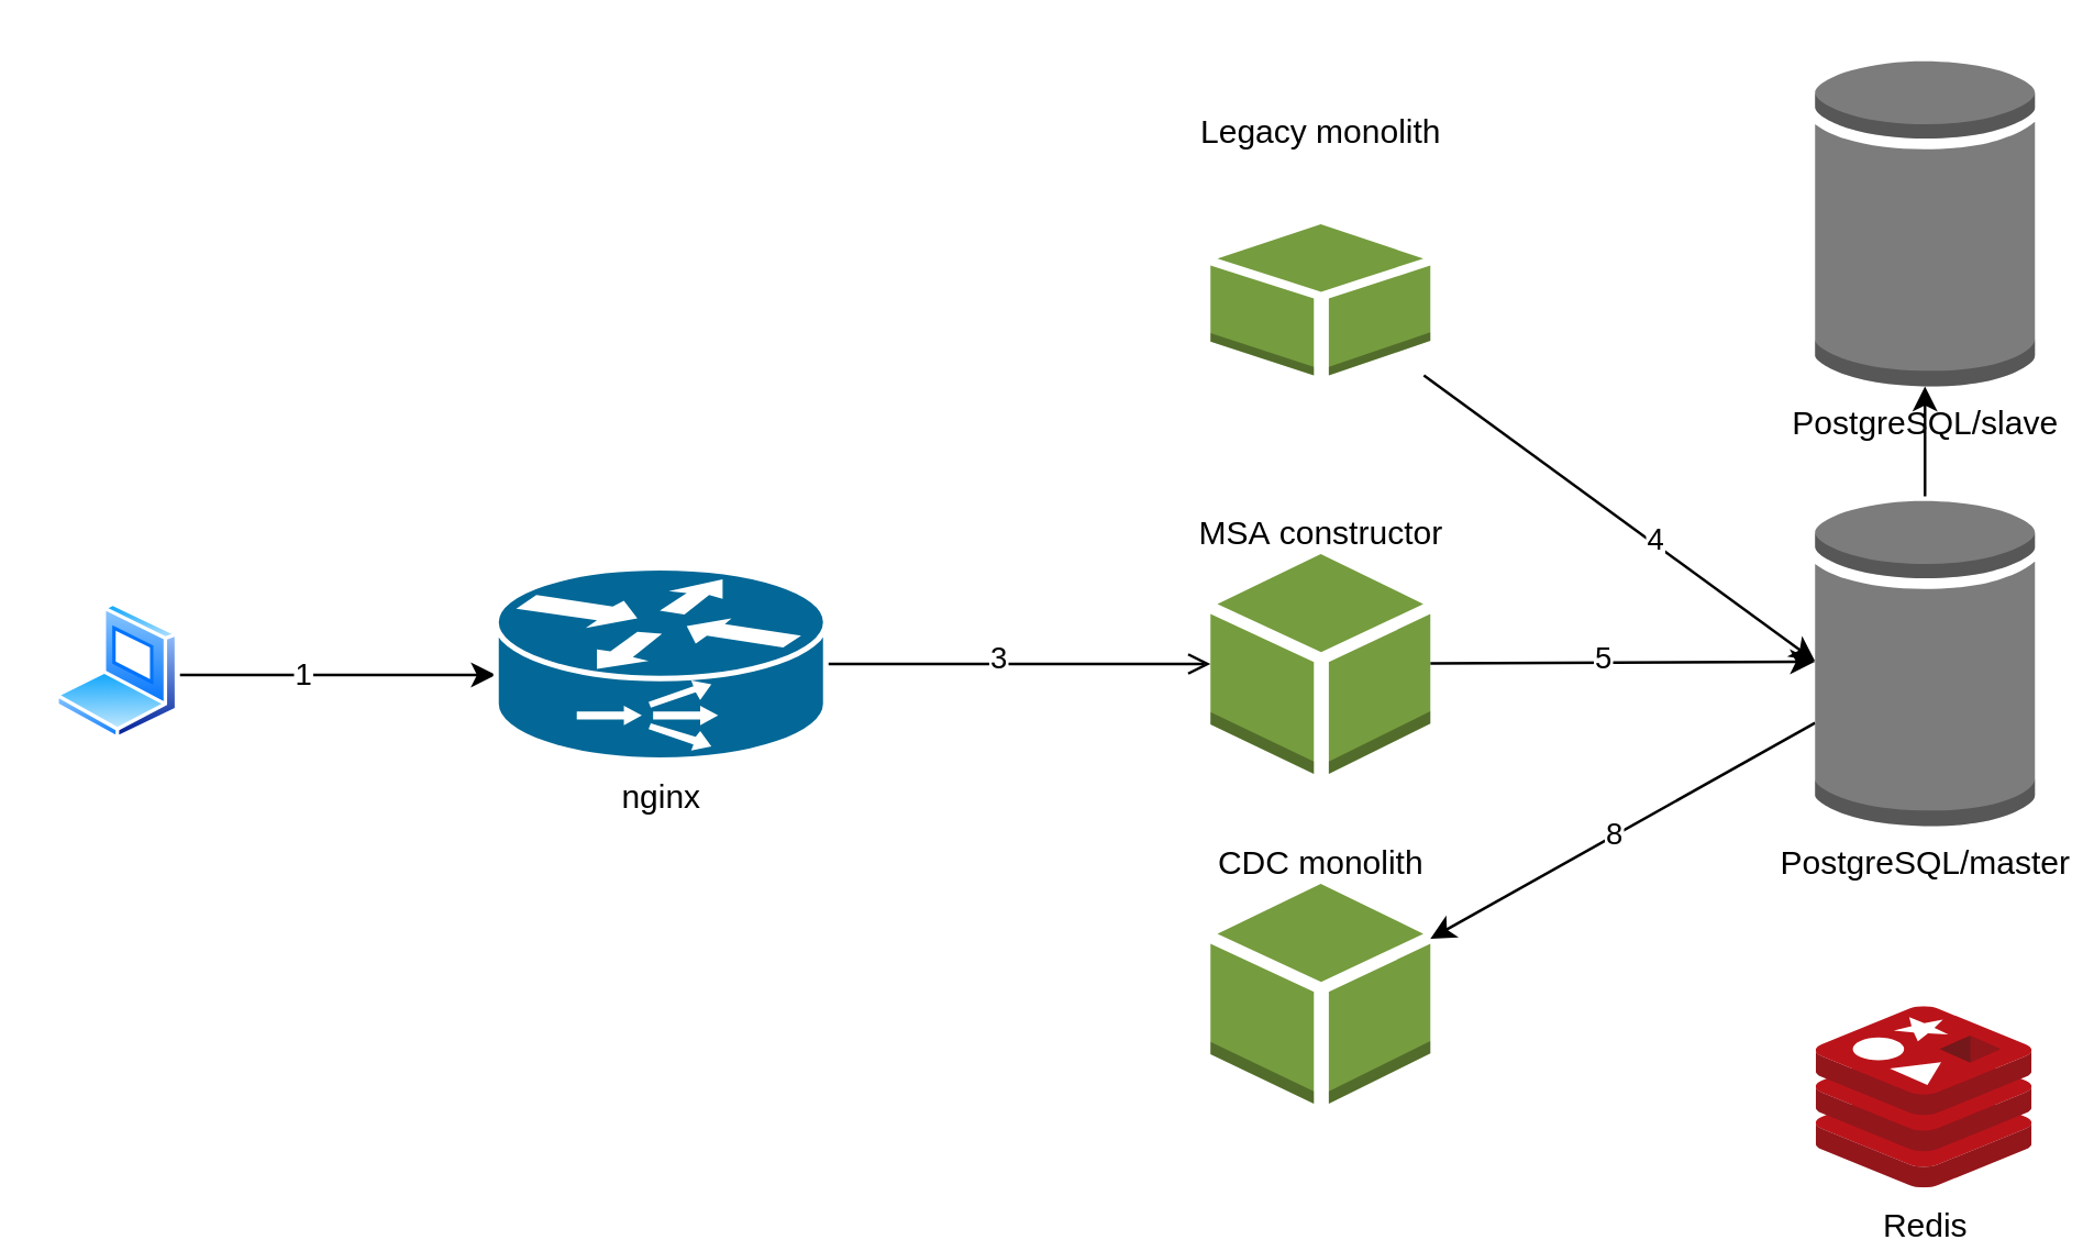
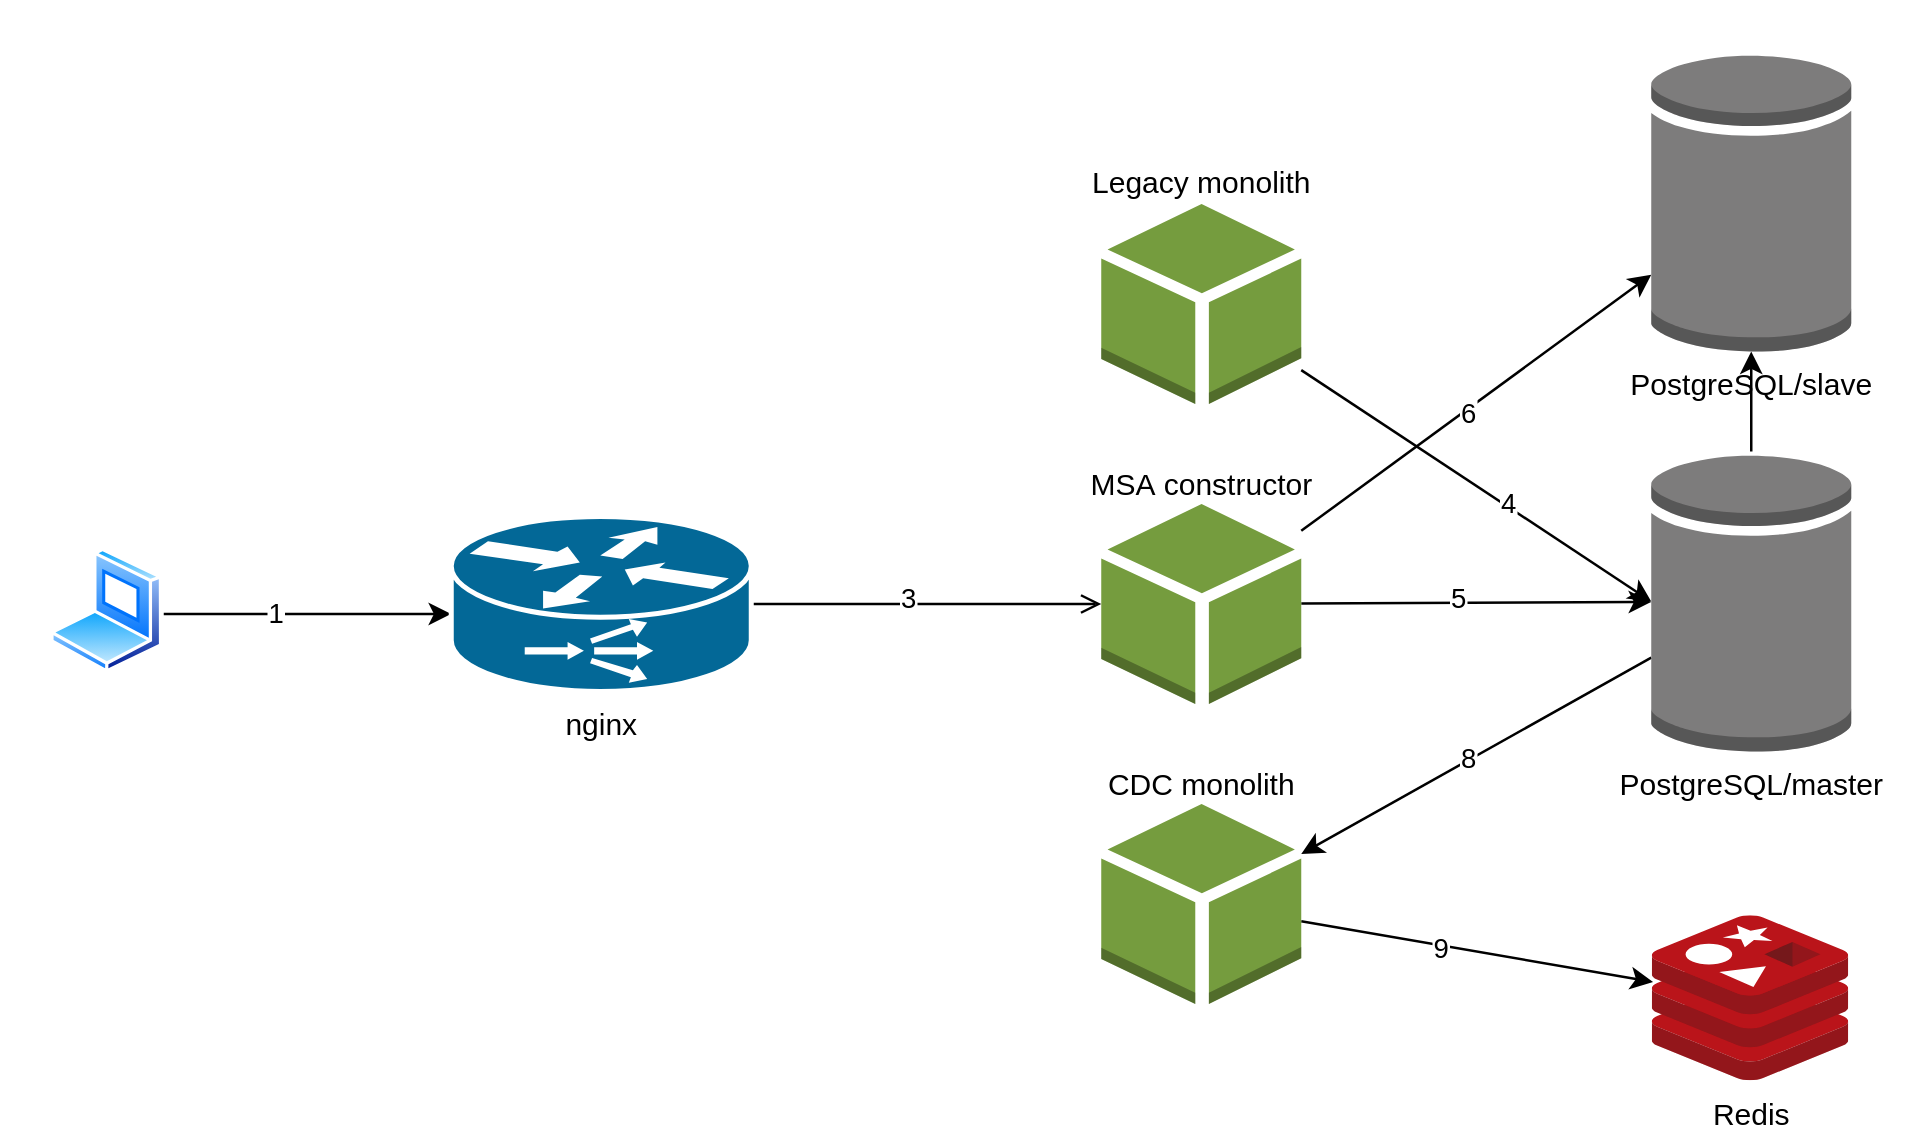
- <mxCell id="4" value="Legacy monolith" style="outlineConnect=0;dashed=0;verticalLabelPosition=bottom;verticalAlign=top;align=center;html=1;shape=mxgraph.aws3.resources;fillColor=#759C3E;gradientColor=none;spacingLeft=0;spacingTop=-102;labelPosition=center;" parent="1" vertex="1"><mxGeometry x="440" y="81" width="80" height="55" as="geometry" /></mxCell>
+ <mxCell id="4" value="Legacy monolith" style="outlineConnect=0;dashed=0;verticalLabelPosition=bottom;verticalAlign=top;align=center;html=1;shape=mxgraph.aws3.resources;fillColor=#759C3E;gradientColor=none;spacingLeft=0;spacingTop=-102;labelPosition=center;" parent="1" vertex="1"><mxGeometry x="440" y="81" width="80" height="80" as="geometry" /></mxCell>
+ <mxCell id="16" value="" style="rounded=0;orthogonalLoop=1;jettySize=auto;html=1;" edge="1" parent="1" source="18" target="22"><mxGeometry relative="1" as="geometry"><mxPoint x="580" y="184" as="targetPoint" /></mxGeometry></mxCell>
+ <mxCell id="17" value="6" style="edgeLabel;html=1;align=center;verticalAlign=middle;resizable=0;points=[];" vertex="1" connectable="0" parent="16"><mxGeometry x="-0.06" y="-1" relative="1" as="geometry"><mxPoint as="offset" /></mxGeometry></mxCell>
+ <mxCell id="19" value="" style="edgeStyle=none;rounded=0;orthogonalLoop=1;jettySize=auto;html=1;" edge="1" parent="1" source="21" target="24"><mxGeometry relative="1" as="geometry"><mxPoint x="600" y="361" as="targetPoint" /></mxGeometry></mxCell>
+ <mxCell id="20" value="9" style="edgeLabel;html=1;align=center;verticalAlign=middle;resizable=0;points=[];" vertex="1" connectable="0" parent="19"><mxGeometry x="-0.218" y="-1" relative="1" as="geometry"><mxPoint as="offset" /></mxGeometry></mxCell>
